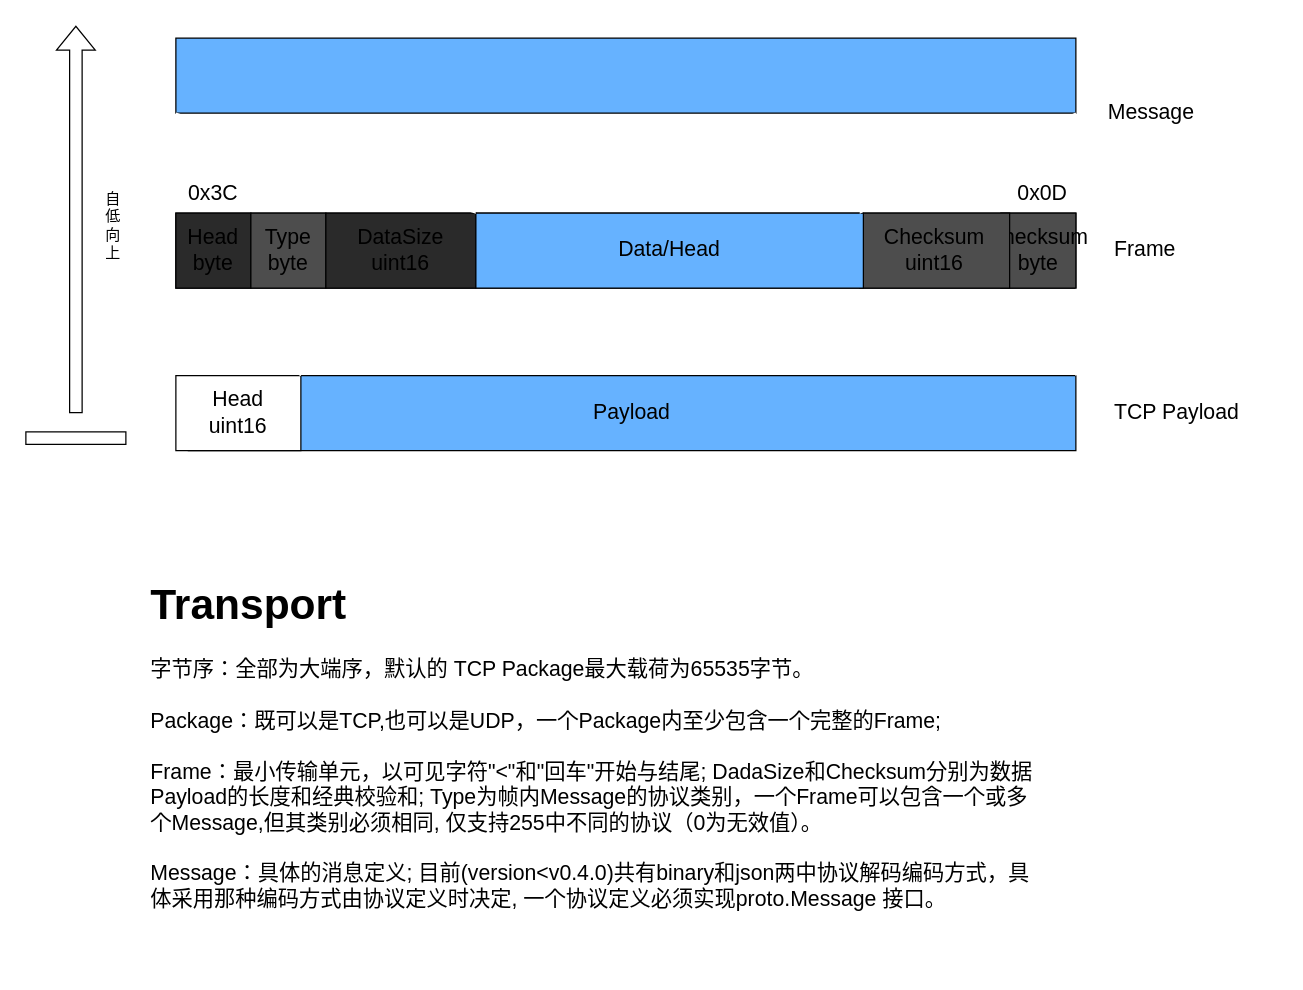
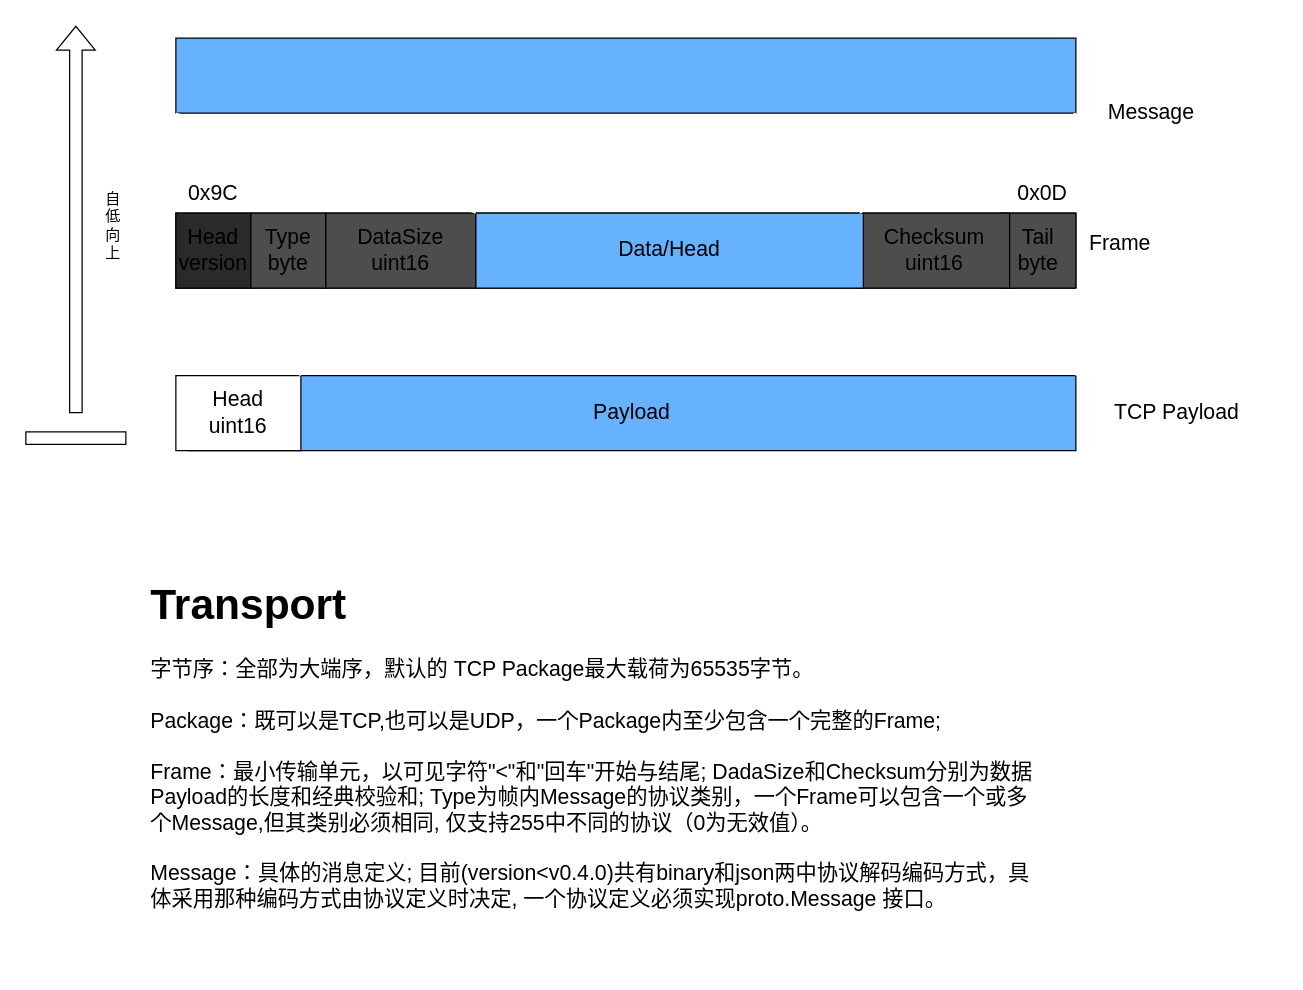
- <mxCell id="23" value="0x3C" style="text;html=1;strokeColor=none;fillColor=none;align=center;verticalAlign=middle;whiteSpace=wrap;rounded=0;sketch=0;fontSize=17;" parent="1" vertex="1"><mxGeometry x="140" y="140" width="60" height="30" as="geometry" /></mxCell>
+ <mxCell id="23" value="0x9C" style="text;html=1;strokeColor=none;fillColor=none;align=center;verticalAlign=middle;whiteSpace=wrap;rounded=0;sketch=0;fontSize=17;" parent="1" vertex="1"><mxGeometry x="140" y="140" width="60" height="30" as="geometry" /></mxCell>
- <mxCell id="13" value="Head&lt;br&gt;byte" style="rounded=0;whiteSpace=wrap;html=1;sketch=0;fontSize=17;fillColor=#2A2A2A;" parent="1" vertex="1"><mxGeometry x="140" y="170" width="60" height="60" as="geometry" /></mxCell>
+ <mxCell id="13" value="Head&lt;br&gt;version" style="rounded=0;whiteSpace=wrap;html=1;sketch=0;fontSize=17;fillColor=#2A2A2A;" parent="1" vertex="1"><mxGeometry x="140" y="170" width="60" height="60" as="geometry" /></mxCell>
- <mxCell id="16" value="DataSize&lt;br&gt;uint16" style="rounded=0;whiteSpace=wrap;html=1;sketch=0;fontSize=17;fillColor=#2a2a2a;" parent="1" vertex="1"><mxGeometry x="260" y="170" width="120" height="60" as="geometry" /></mxCell>
+ <mxCell id="16" value="DataSize&lt;br&gt;uint16" style="rounded=0;whiteSpace=wrap;html=1;sketch=0;fontSize=17;fillColor=#4D4D4D;" parent="1" vertex="1"><mxGeometry x="260" y="170" width="120" height="60" as="geometry" /></mxCell>
- <mxCell id="14" value="Checksum&lt;br&gt;byte" style="rounded=0;whiteSpace=wrap;html=1;sketch=0;fontSize=17;fillColor=#4D4D4D;" parent="1" vertex="1"><mxGeometry x="800" y="170" width="60" height="60" as="geometry" /></mxCell>
+ <mxCell id="14" value="Tail&lt;br&gt;byte" style="rounded=0;whiteSpace=wrap;html=1;sketch=0;fontSize=17;fillColor=#4D4D4D;" parent="1" vertex="1"><mxGeometry x="800" y="170" width="60" height="60" as="geometry" /></mxCell>
- <mxCell id="12" value="&lt;font style=&quot;font-size: 17px;&quot;&gt;Frame&lt;/font&gt;" style="text;html=1;strokeColor=none;fillColor=none;align=left;verticalAlign=middle;whiteSpace=wrap;rounded=0;" parent="1" vertex="1"><mxGeometry x="889" y="185" width="80" height="30" as="geometry" /></mxCell>
+ <mxCell id="12" value="&lt;font style=&quot;font-size: 17px;&quot;&gt;Frame&lt;/font&gt;" style="text;html=1;strokeColor=none;fillColor=none;align=left;verticalAlign=middle;whiteSpace=wrap;rounded=0;" parent="1" vertex="1"><mxGeometry x="869" y="180" width="80" height="30" as="geometry" /></mxCell>
